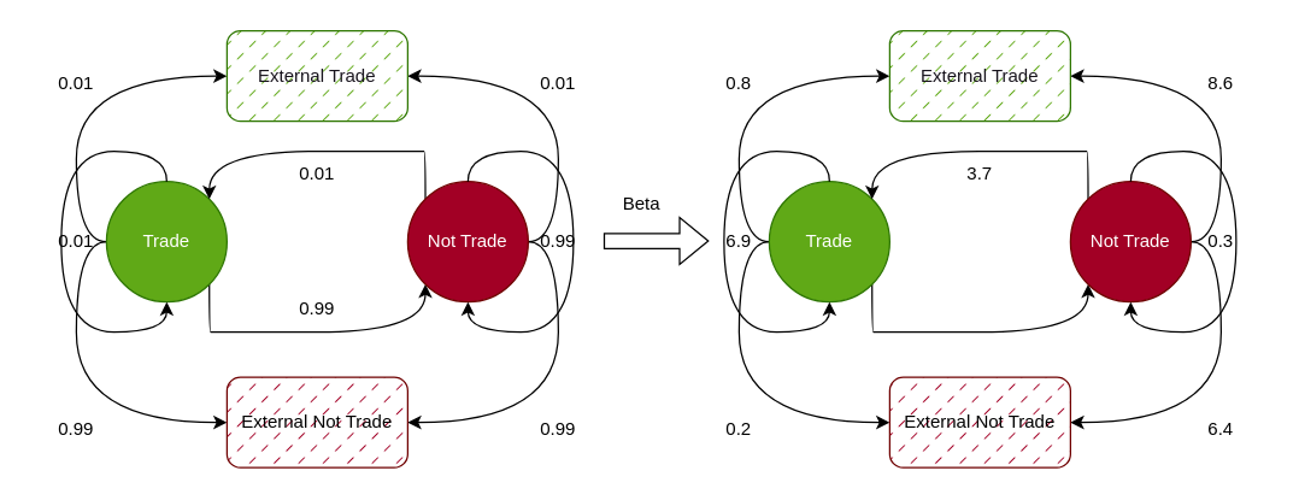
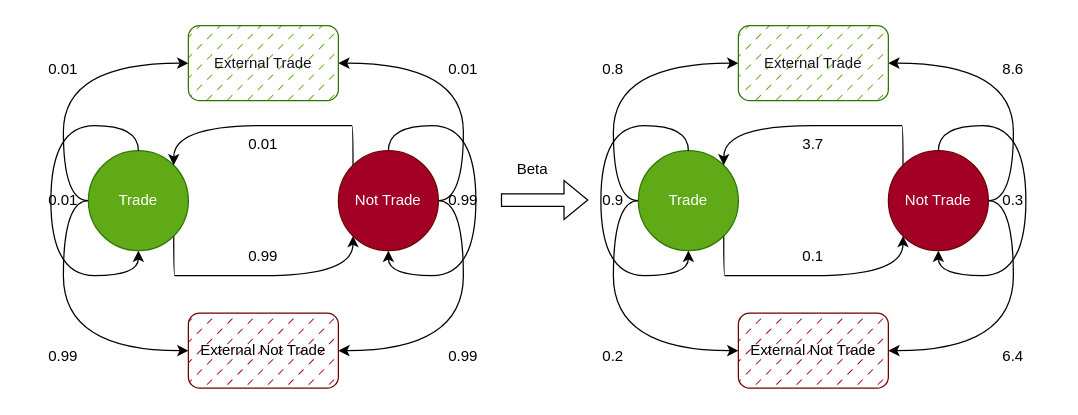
- <mxCell id="35" value="6.9" style="text;html=1;strokeColor=none;fillColor=none;align=center;verticalAlign=middle;whiteSpace=wrap;rounded=0;movable=1;resizable=1;rotatable=1;deletable=1;editable=1;locked=0;connectable=1;" parent="1" vertex="1"><mxGeometry x="460" y="145" width="60" height="30" as="geometry" /></mxCell>
+ <mxCell id="35" value="0.9" style="text;html=1;strokeColor=none;fillColor=none;align=center;verticalAlign=middle;whiteSpace=wrap;rounded=0;movable=1;resizable=1;rotatable=1;deletable=1;editable=1;locked=0;connectable=1;" parent="1" vertex="1"><mxGeometry x="460" y="145" width="60" height="30" as="geometry" /></mxCell>
+ <mxCell id="41" value="0.1" style="text;html=1;strokeColor=none;fillColor=none;align=center;verticalAlign=middle;whiteSpace=wrap;rounded=0;movable=1;resizable=1;rotatable=1;deletable=1;editable=1;locked=0;connectable=1;" parent="1" vertex="1"><mxGeometry x="620" y="190" width="60" height="30" as="geometry" /></mxCell>
